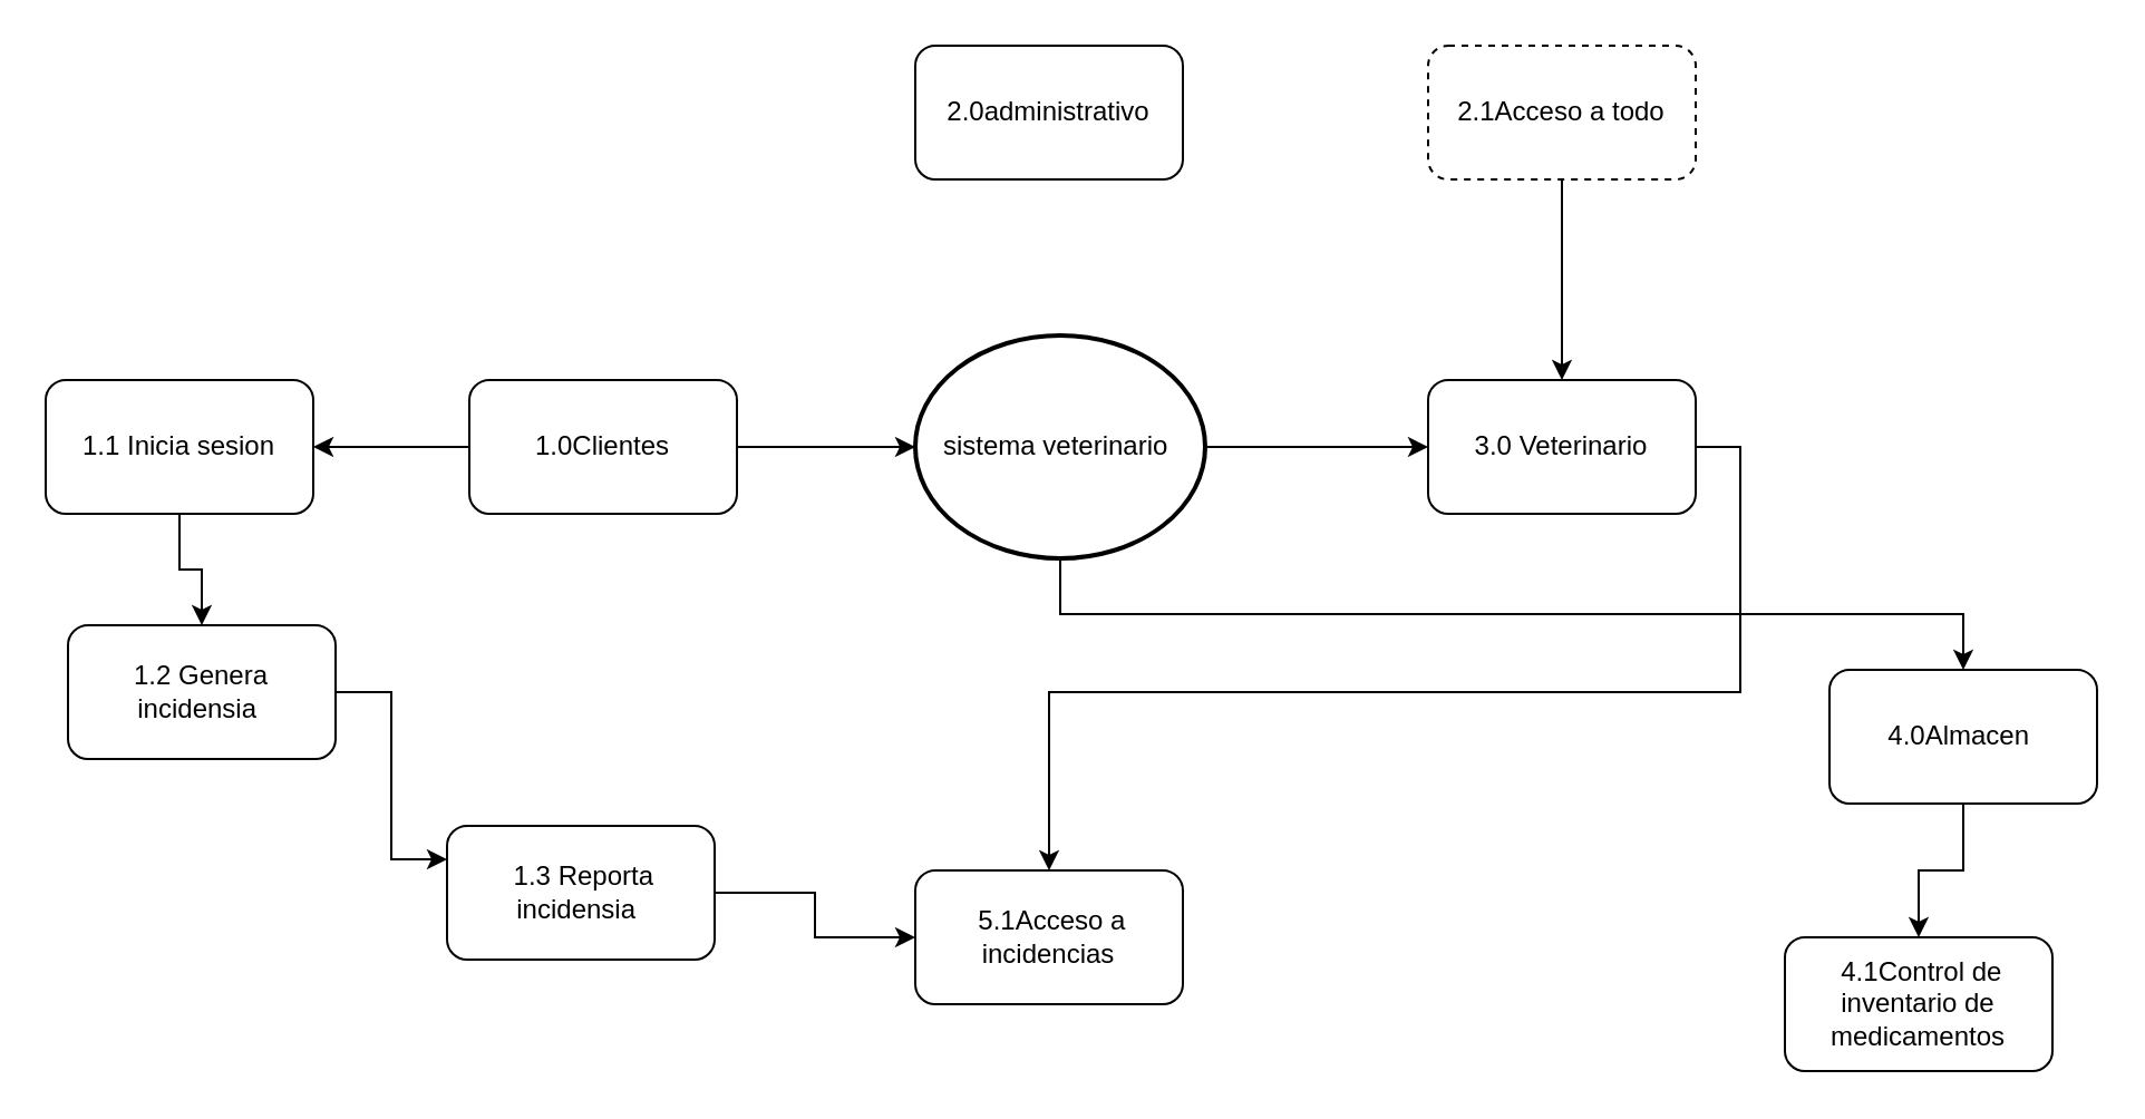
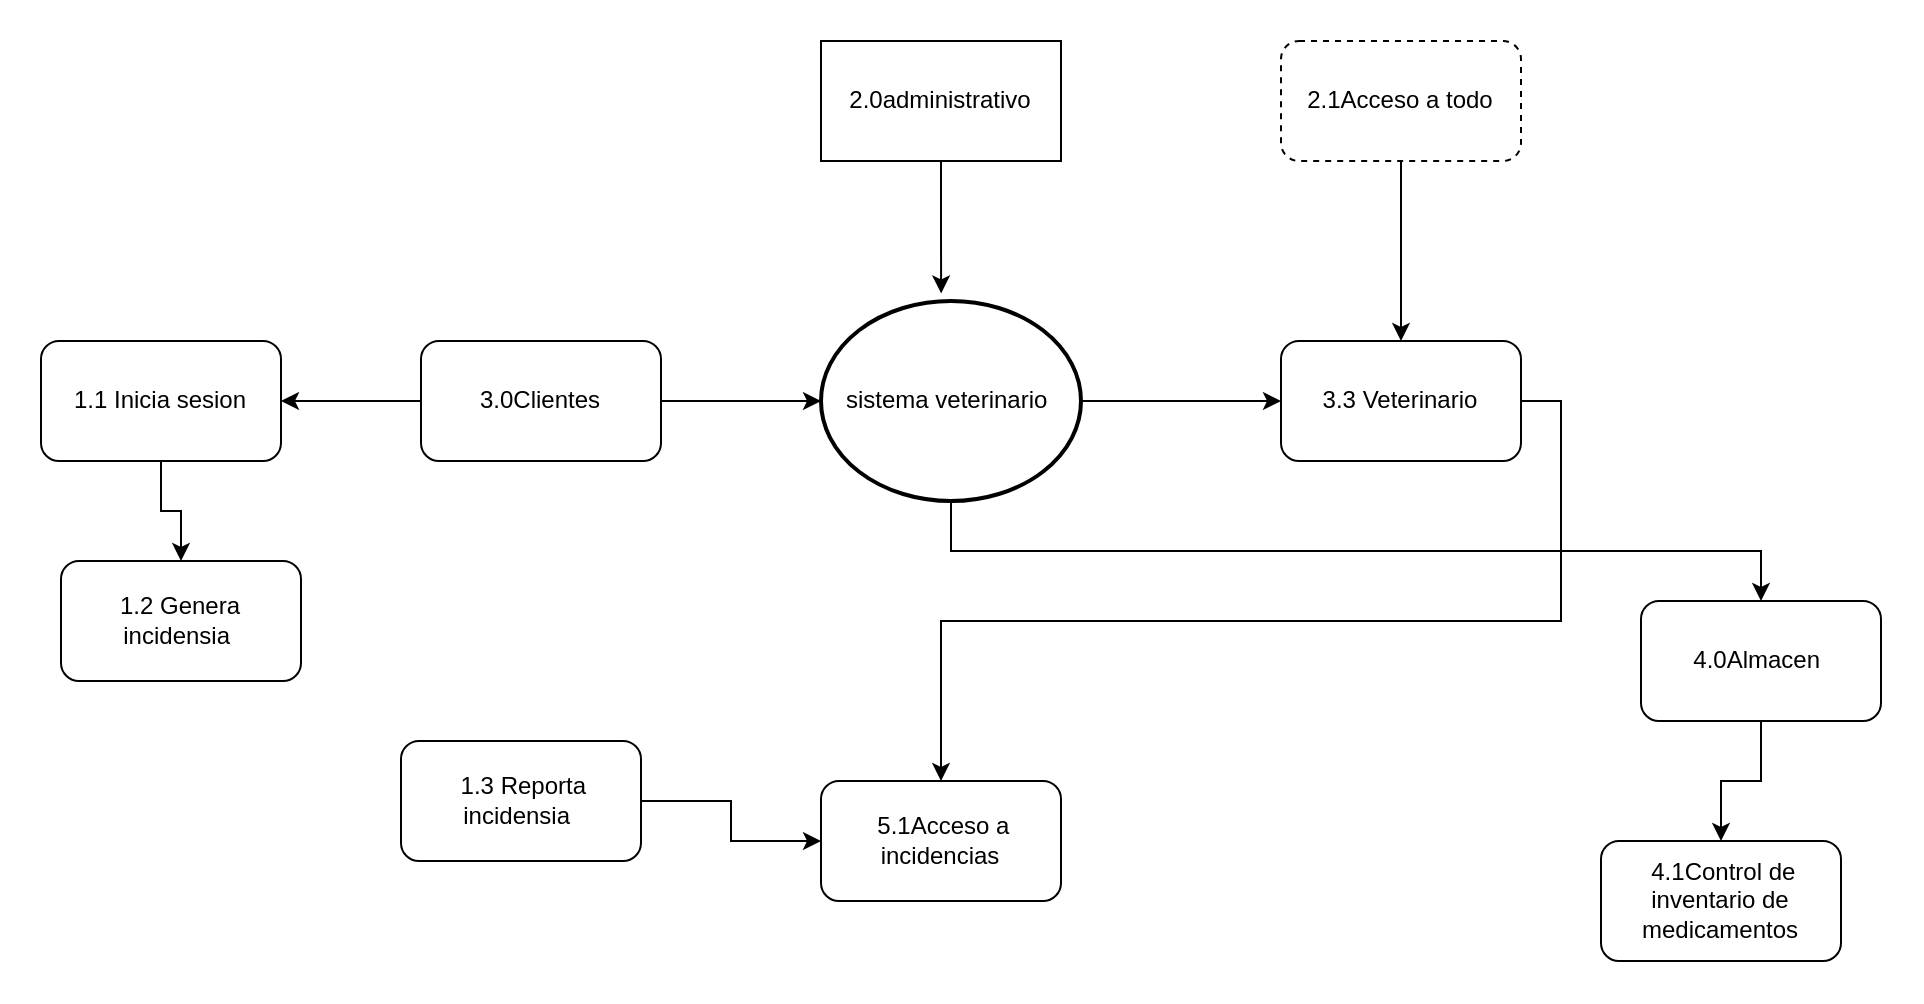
- <mxCell id="6" value="2.0administrativo" style="rounded=1;whiteSpace=wrap;html=1;" parent="1" vertex="1"><mxGeometry x="410" y="20" width="120" height="60" as="geometry" /></mxCell>
+ <mxCell id="6" value="2.0administrativo" style="whiteSpace=wrap;html=1;rounded=0;" parent="1" vertex="1"><mxGeometry x="410" y="20" width="120" height="60" as="geometry" /></mxCell>
+ <mxCell id="13" style="edgeStyle=orthogonalEdgeStyle;rounded=0;orthogonalLoop=1;jettySize=auto;html=1;exitX=0.5;exitY=1;exitDx=0;exitDy=0;entryX=0.462;entryY=-0.038;entryDx=0;entryDy=0;entryPerimeter=0;" parent="1" source="6" target="11" edge="1"><mxGeometry relative="1" as="geometry" /></mxCell>
- <mxCell id="3" value="1.0Clientes" style="rounded=1;whiteSpace=wrap;html=1;" parent="1" vertex="1"><mxGeometry x="210" y="170" width="120" height="60" as="geometry" /></mxCell>
+ <mxCell id="3" value="3.0Clientes" style="rounded=1;whiteSpace=wrap;html=1;" parent="1" vertex="1"><mxGeometry x="210" y="170" width="120" height="60" as="geometry" /></mxCell>
- <mxCell id="5" value="3.0 Veterinario" style="rounded=1;whiteSpace=wrap;html=1;" parent="1" vertex="1"><mxGeometry x="640" y="170" width="120" height="60" as="geometry" /></mxCell>
+ <mxCell id="5" value="3.3 Veterinario" style="rounded=1;whiteSpace=wrap;html=1;" parent="1" vertex="1"><mxGeometry x="640" y="170" width="120" height="60" as="geometry" /></mxCell>
- <mxCell id="23" style="edgeStyle=orthogonalEdgeStyle;rounded=0;orthogonalLoop=1;jettySize=auto;html=1;exitX=1;exitY=0.5;exitDx=0;exitDy=0;entryX=0;entryY=0.25;entryDx=0;entryDy=0;" edge="1" parent="1" source="16" target="22"><mxGeometry relative="1" as="geometry" /></mxCell>
